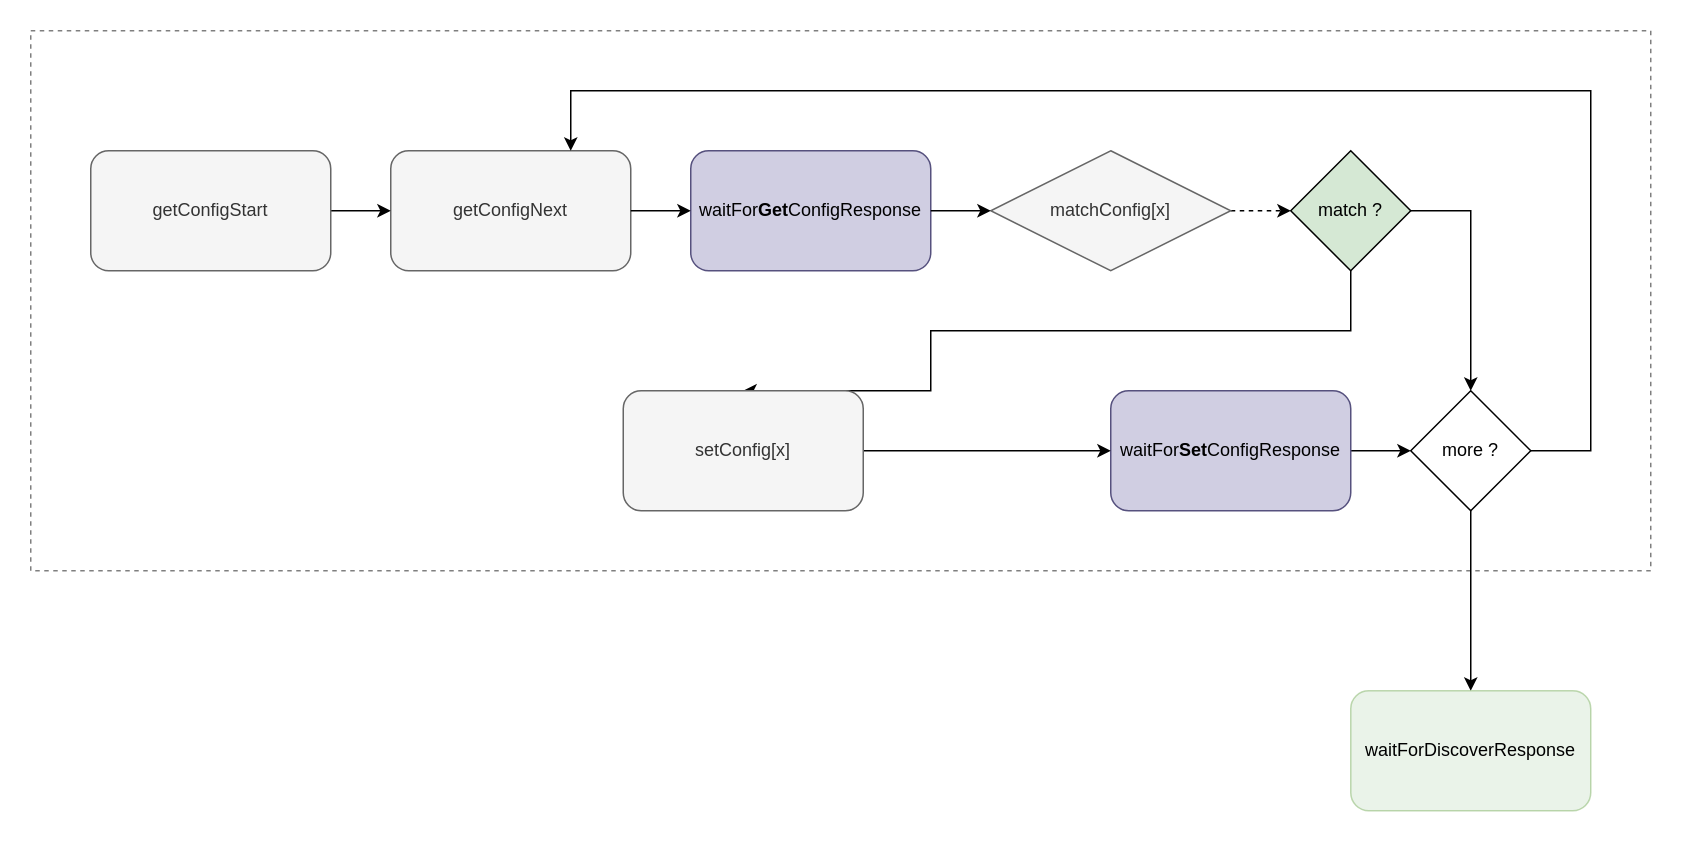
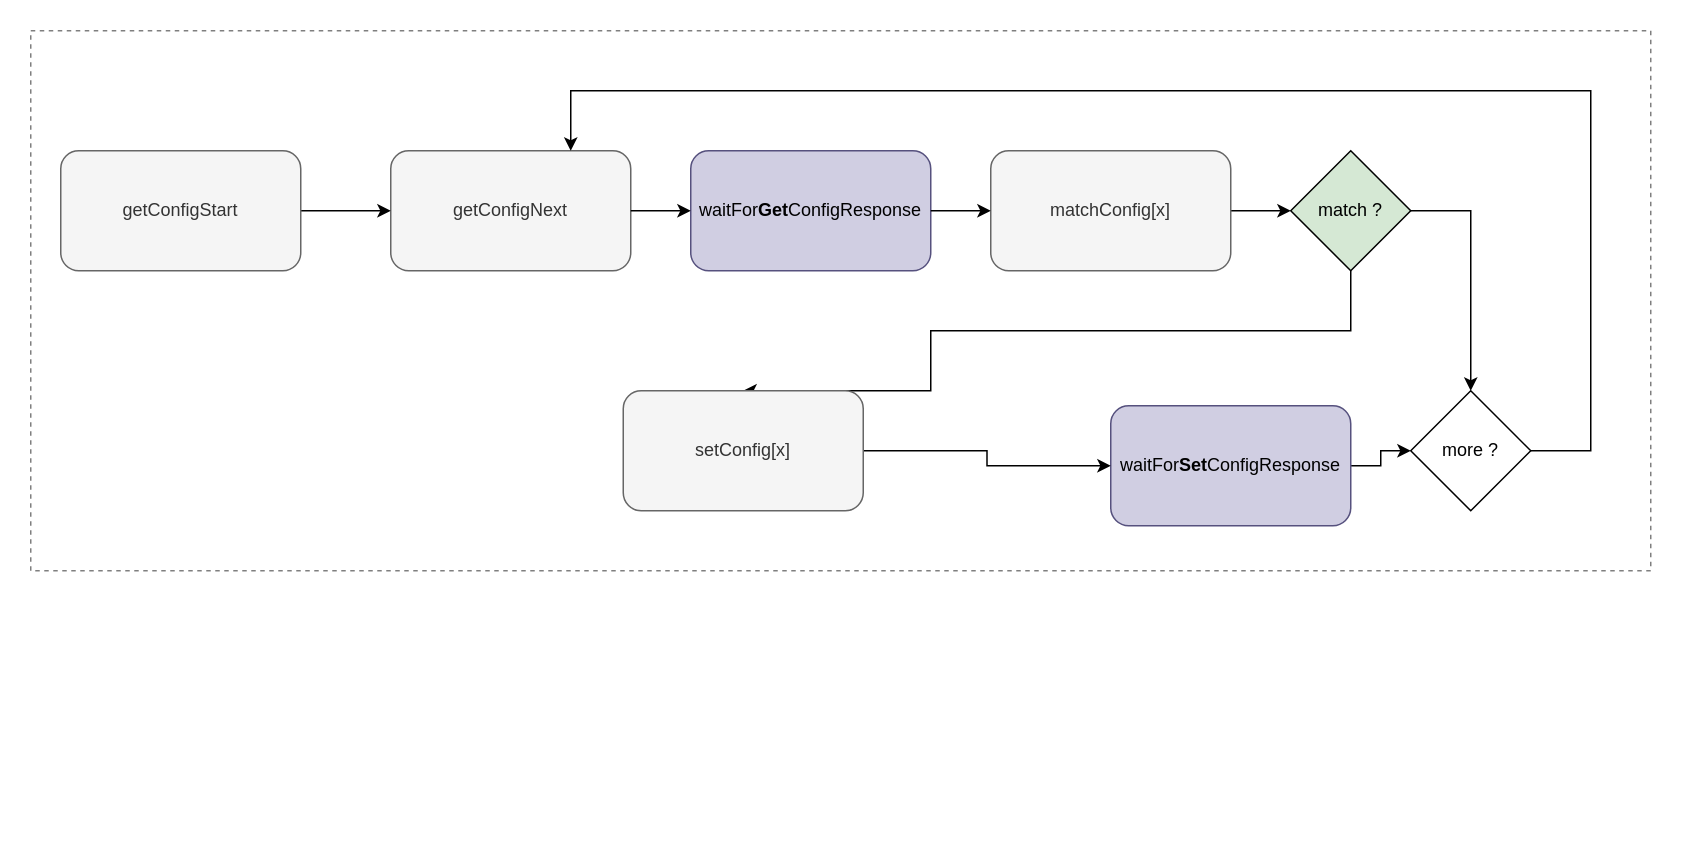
- <mxCell id="21" value="getConfigStart" style="rounded=1;whiteSpace=wrap;html=1;fillColor=#f5f5f5;strokeColor=#666666;fontColor=#333333;" vertex="1" parent="1"><mxGeometry x="60" y="100" width="160" height="80" as="geometry" /></mxCell>
+ <mxCell id="21" value="getConfigStart" style="rounded=1;whiteSpace=wrap;html=1;fillColor=#f5f5f5;strokeColor=#666666;fontColor=#333333;" vertex="1" parent="1"><mxGeometry x="40" y="100" width="160" height="80" as="geometry" /></mxCell>
- <mxCell id="6" value="matchConfig[x]" style="rhombus;whiteSpace=wrap;html=1;fillColor=#f5f5f5;strokeColor=#666666;fontColor=#333333;" parent="1" vertex="1"><mxGeometry x="660" y="100" width="160" height="80" as="geometry" /></mxCell>
+ <mxCell id="6" value="matchConfig[x]" style="rounded=1;whiteSpace=wrap;html=1;fillColor=#f5f5f5;strokeColor=#666666;fontColor=#333333;" parent="1" vertex="1"><mxGeometry x="660" y="100" width="160" height="80" as="geometry" /></mxCell>
- <mxCell id="5" style="edgeStyle=orthogonalEdgeStyle;rounded=0;orthogonalLoop=1;jettySize=auto;html=1;entryX=0;entryY=0.5;entryDx=0;entryDy=0;dashed=1;" parent="1" source="6" target="17" edge="1"><mxGeometry relative="1" as="geometry" /></mxCell>
+ <mxCell id="5" style="edgeStyle=orthogonalEdgeStyle;rounded=0;orthogonalLoop=1;jettySize=auto;html=1;entryX=0;entryY=0.5;entryDx=0;entryDy=0;" parent="1" source="6" target="17" edge="1"><mxGeometry relative="1" as="geometry" /></mxCell>
- <mxCell id="8" value="waitFor&lt;b&gt;Set&lt;/b&gt;ConfigResponse" style="rounded=1;whiteSpace=wrap;html=1;fillColor=#d0cee2;strokeColor=#56517e;" parent="1" vertex="1"><mxGeometry x="740" y="260" width="160" height="80" as="geometry" /></mxCell>
+ <mxCell id="8" value="waitFor&lt;b&gt;Set&lt;/b&gt;ConfigResponse" style="rounded=1;whiteSpace=wrap;html=1;fillColor=#d0cee2;strokeColor=#56517e;" parent="1" vertex="1"><mxGeometry x="740" y="270" width="160" height="80" as="geometry" /></mxCell>
- <mxCell id="14" style="edgeStyle=orthogonalEdgeStyle;rounded=0;orthogonalLoop=1;jettySize=auto;html=1;entryX=0.5;entryY=0;entryDx=0;entryDy=0;exitX=0.5;exitY=1;exitDx=0;exitDy=0;" parent="1" source="15" target="16" edge="1"><mxGeometry relative="1" as="geometry"><mxPoint x="740" y="460" as="targetPoint" /></mxGeometry></mxCell>
- <mxCell id="16" value="waitForDiscoverResponse" style="rounded=1;whiteSpace=wrap;html=1;fillColor=#d5e8d4;strokeColor=#82b366;opacity=50;" parent="1" vertex="1"><mxGeometry x="900" y="460" width="160" height="80" as="geometry" /></mxCell>
